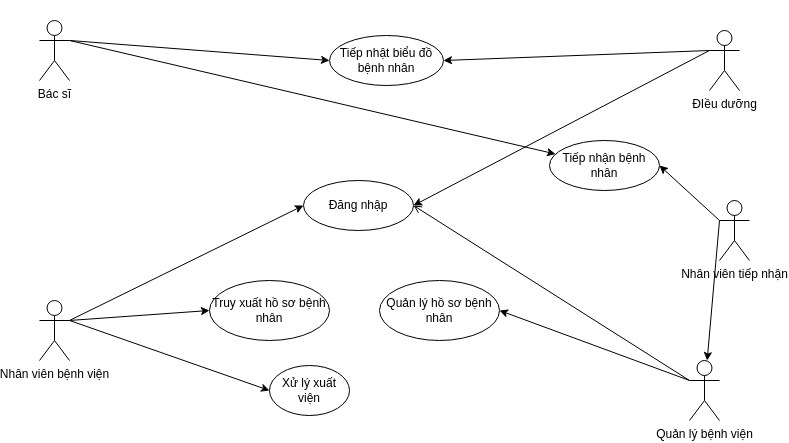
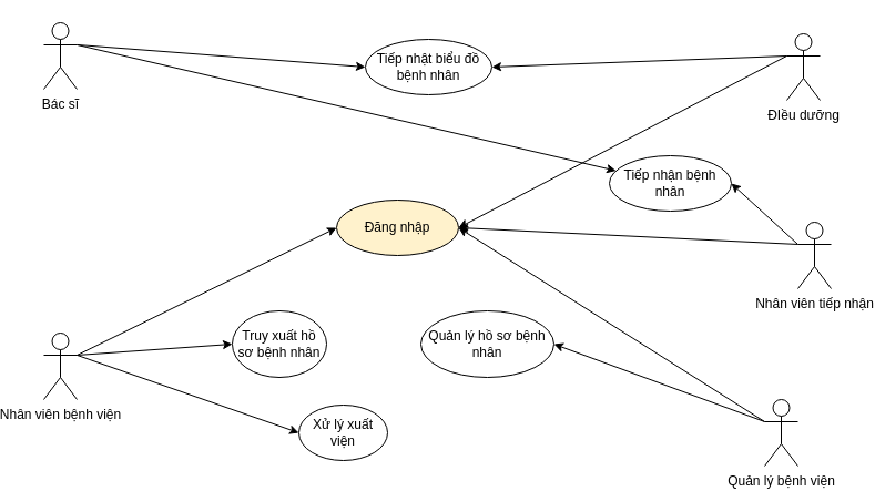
- <mxCell id="9" value="Đăng nhập" style="ellipse;whiteSpace=wrap;html=1;" vertex="1" parent="1"><mxGeometry x="284" y="180" width="110" height="50" as="geometry" /></mxCell>
+ <mxCell id="9" value="Đăng nhập" style="ellipse;whiteSpace=wrap;html=1;fillColor=#fff2cc;" vertex="1" parent="1"><mxGeometry x="284" y="180" width="110" height="50" as="geometry" /></mxCell>
- <mxCell id="16" value="" style="endArrow=open;html=1;rounded=0;entryX=1;entryY=0.5;entryDx=0;entryDy=0;exitX=0;exitY=0.333;exitDx=0;exitDy=0;exitPerimeter=0;" edge="1" parent="1" source="2" target="9"><mxGeometry width="50" height="50" relative="1" as="geometry"><mxPoint x="310" y="260" as="sourcePoint" /><mxPoint x="360" y="210" as="targetPoint" /></mxGeometry></mxCell>
+ <mxCell id="16" value="" style="endArrow=classic;html=1;rounded=0;entryX=1;entryY=0.5;entryDx=0;entryDy=0;exitX=0;exitY=0.333;exitDx=0;exitDy=0;exitPerimeter=0;" edge="1" parent="1" source="2" target="9"><mxGeometry width="50" height="50" relative="1" as="geometry"><mxPoint x="310" y="260" as="sourcePoint" /><mxPoint x="360" y="210" as="targetPoint" /></mxGeometry></mxCell>
- <mxCell id="22" value="" style="endArrow=classic;html=1;rounded=0;exitX=0;exitY=0.333;exitDx=0;exitDy=0;exitPerimeter=0;" edge="1" parent="1" source="4" target="2"><mxGeometry width="50" height="50" relative="1" as="geometry"><mxPoint x="310" y="260" as="sourcePoint" /><mxPoint x="360" y="210" as="targetPoint" /></mxGeometry></mxCell>
+ <mxCell id="22" value="" style="endArrow=classic;html=1;rounded=0;entryX=1;entryY=0.5;entryDx=0;entryDy=0;exitX=0;exitY=0.333;exitDx=0;exitDy=0;exitPerimeter=0;" edge="1" parent="1" source="4" target="9"><mxGeometry width="50" height="50" relative="1" as="geometry"><mxPoint x="310" y="260" as="sourcePoint" /><mxPoint x="360" y="210" as="targetPoint" /></mxGeometry></mxCell>
- <mxCell id="11" value="Truy xuất hồ sơ bệnh nhân" style="ellipse;whiteSpace=wrap;html=1;" vertex="1" parent="1"><mxGeometry x="190" y="280" width="120" height="60" as="geometry" /></mxCell>
+ <mxCell id="11" value="Truy xuất hồ sơ bệnh nhân" style="ellipse;whiteSpace=wrap;html=1;" vertex="1" parent="1"><mxGeometry x="190" y="280" width="85" height="60" as="geometry" /></mxCell>
